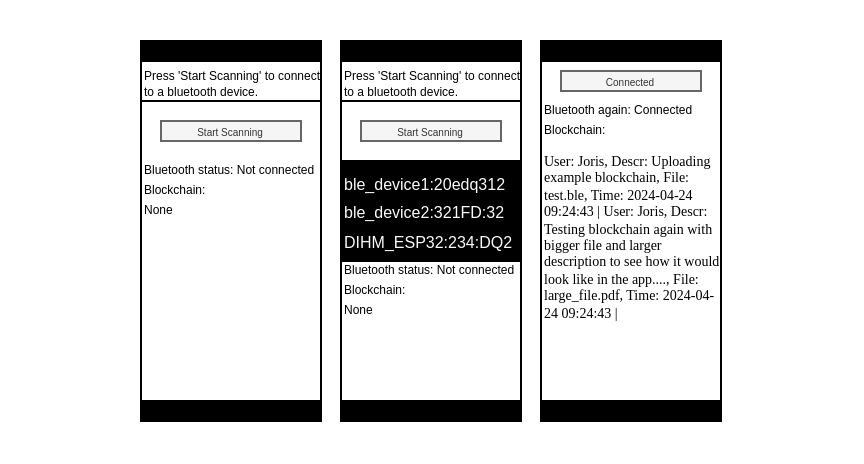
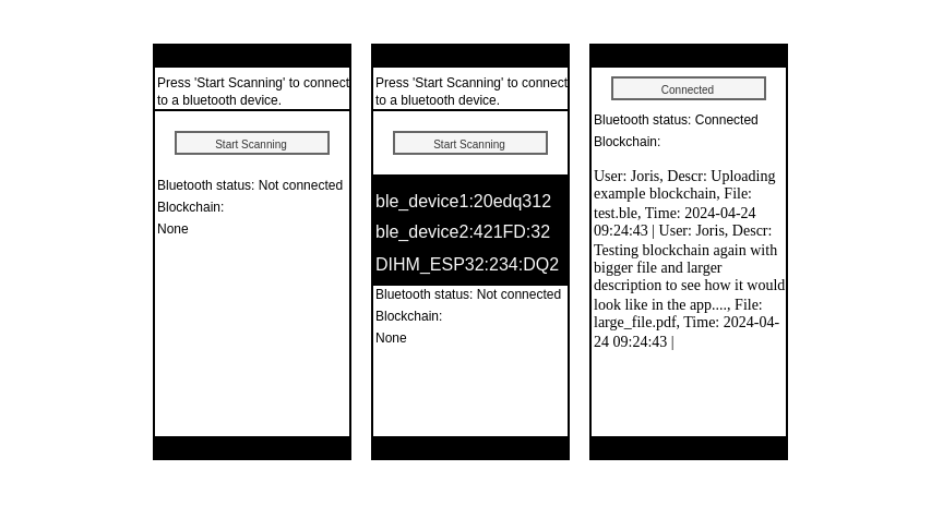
- <mxCell id="25" value="&lt;font style=&quot;font-size: 6px;&quot;&gt;Bluetooth again: Connected&lt;/font&gt;" style="text;html=1;align=left;verticalAlign=middle;whiteSpace=wrap;rounded=0;fontSize=7;" vertex="1" parent="1"><mxGeometry x="270" y="50" width="90" height="10" as="geometry" /></mxCell>
+ <mxCell id="25" value="&lt;font style=&quot;font-size: 6px;&quot;&gt;Bluetooth status: Connected&lt;/font&gt;" style="text;html=1;align=left;verticalAlign=middle;whiteSpace=wrap;rounded=0;fontSize=7;" vertex="1" parent="1"><mxGeometry x="270" y="50" width="90" height="10" as="geometry" /></mxCell>
- <mxCell id="8" value="&lt;font style=&quot;font-size: 8px;&quot; color=&quot;#fafafa&quot;&gt;ble_device1:20edq312&lt;br&gt;ble_device2:321FD:32&lt;br&gt;DIHM_ESP32:234:DQ2&lt;/font&gt;" style="rounded=0;whiteSpace=wrap;html=1;fillColor=#000000;align=left;" vertex="1" parent="1"><mxGeometry x="170" y="80" width="90" height="50" as="geometry" /></mxCell>
+ <mxCell id="8" value="&lt;font style=&quot;font-size: 8px;&quot; color=&quot;#fafafa&quot;&gt;ble_device1:20edq312&lt;br&gt;ble_device2:421FD:32&lt;br&gt;DIHM_ESP32:234:DQ2&lt;/font&gt;" style="rounded=0;whiteSpace=wrap;html=1;fillColor=#000000;align=left;" vertex="1" parent="1"><mxGeometry x="170" y="80" width="90" height="50" as="geometry" /></mxCell>
